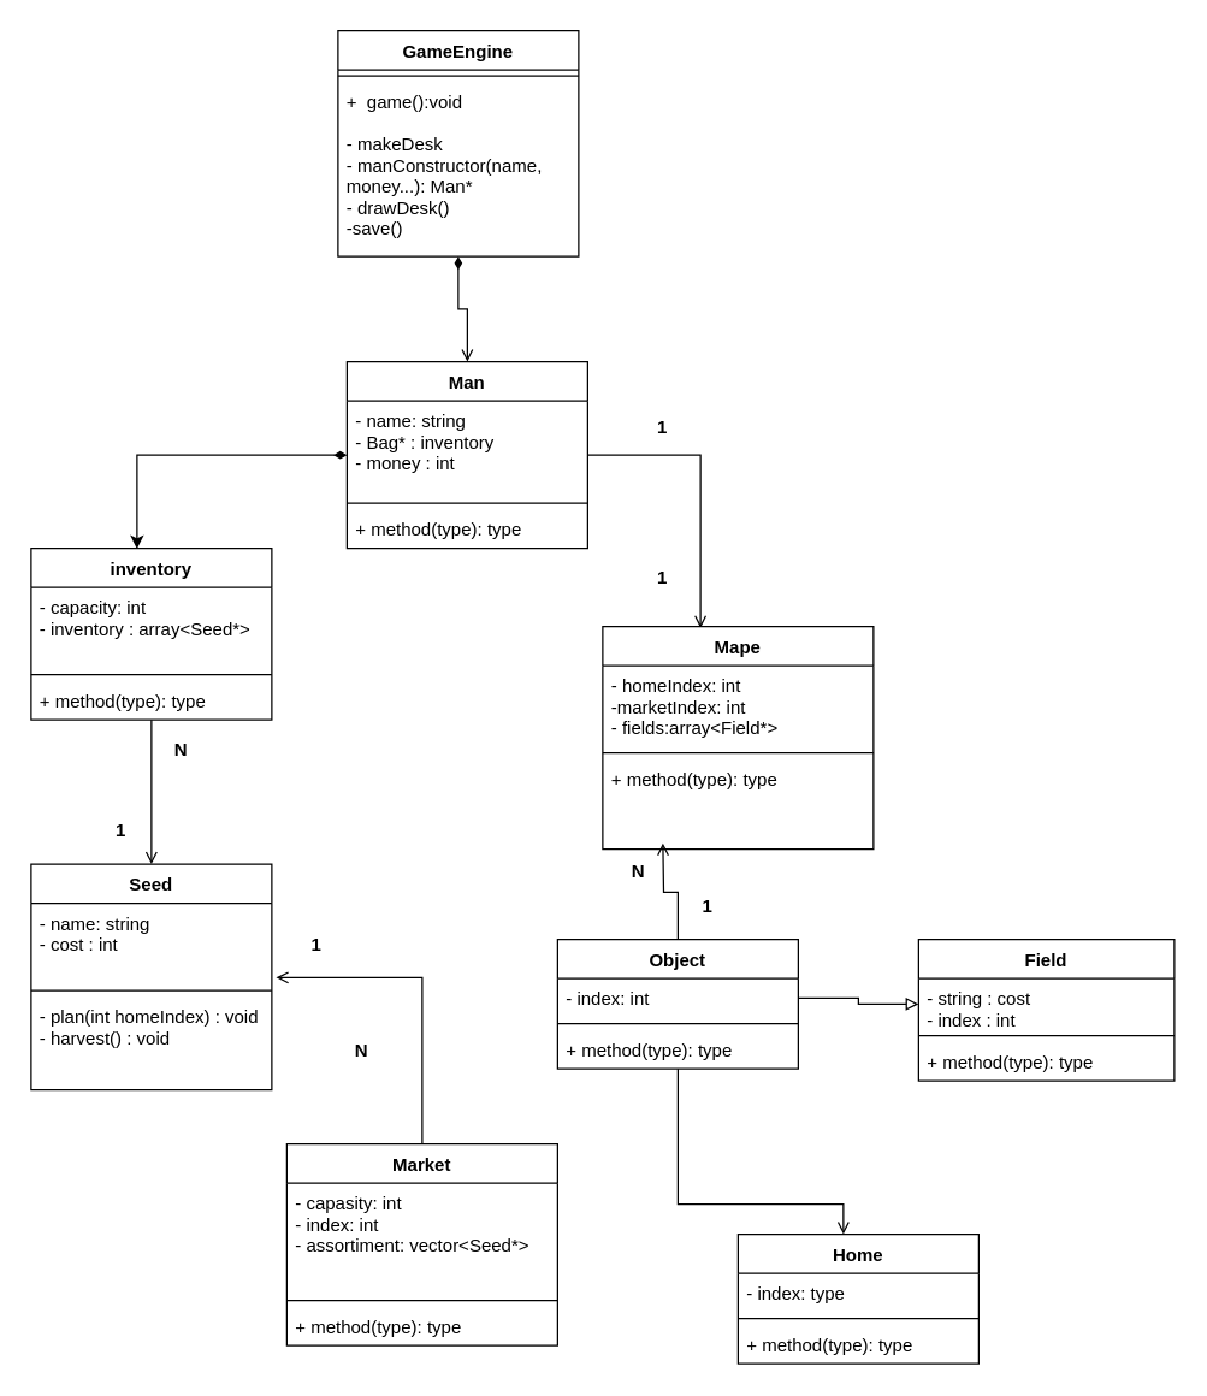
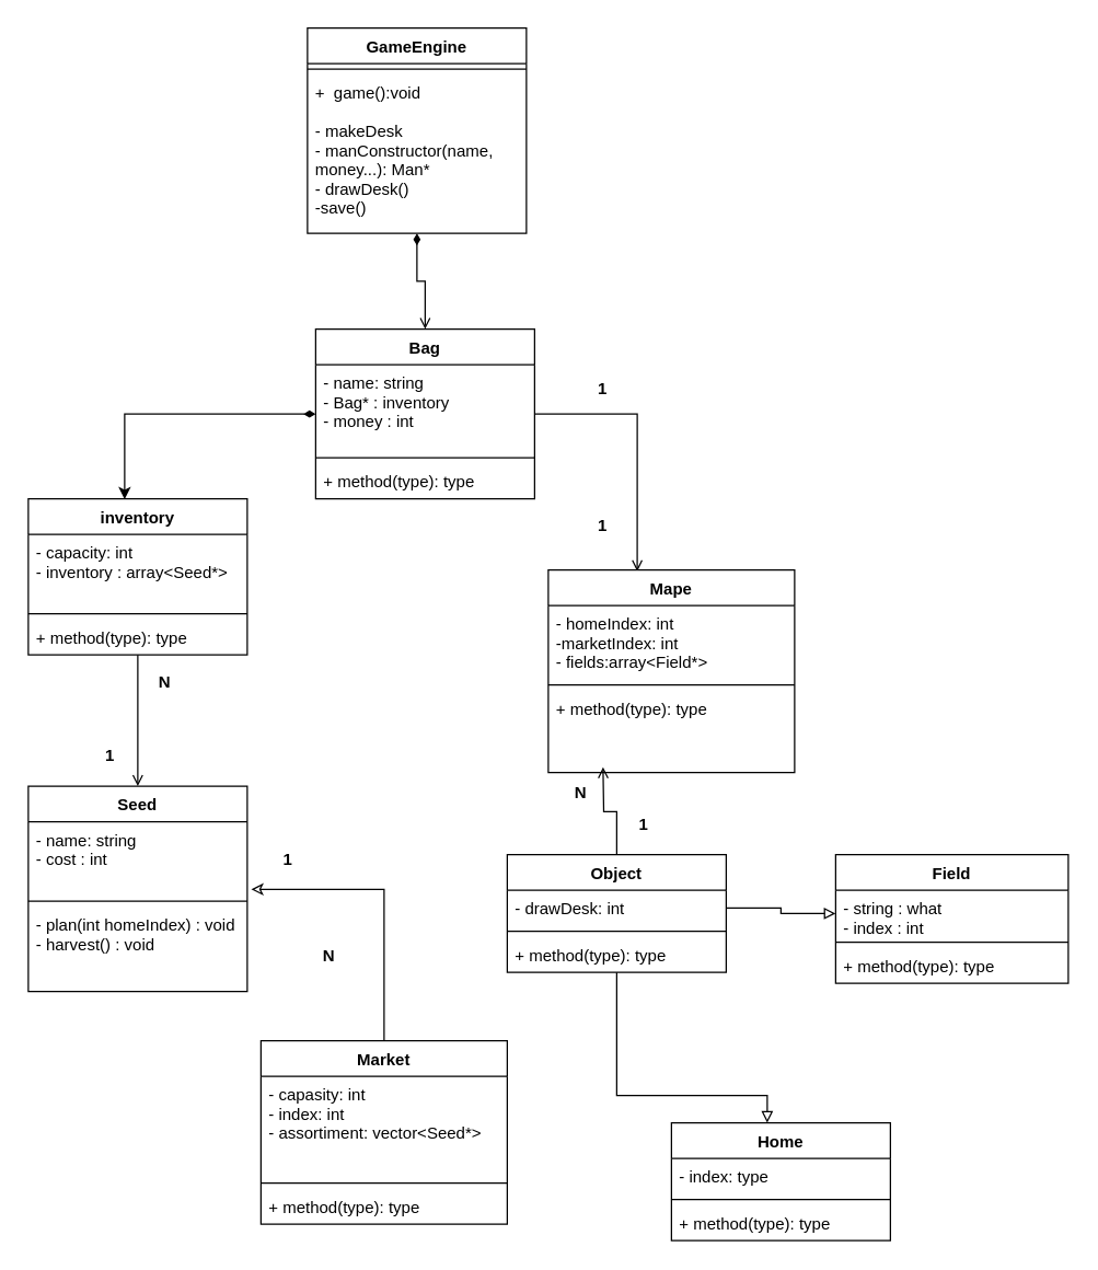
- <mxCell id="4" value="Man" style="swimlane;fontStyle=1;align=center;verticalAlign=top;childLayout=stackLayout;horizontal=1;startSize=26;horizontalStack=0;resizeParent=1;resizeParentMax=0;resizeLast=0;collapsible=1;marginBottom=0;" parent="1" vertex="1"><mxGeometry x="230" y="240" width="160" height="124" as="geometry" /></mxCell>
+ <mxCell id="4" value="Bag" style="swimlane;fontStyle=1;align=center;verticalAlign=top;childLayout=stackLayout;horizontal=1;startSize=26;horizontalStack=0;resizeParent=1;resizeParentMax=0;resizeLast=0;collapsible=1;marginBottom=0;" parent="1" vertex="1"><mxGeometry x="230" y="240" width="160" height="124" as="geometry" /></mxCell>
- <mxCell id="17" style="edgeStyle=orthogonalEdgeStyle;rounded=0;orthogonalLoop=1;jettySize=auto;html=1;entryX=1.018;entryY=0.914;entryDx=0;entryDy=0;entryPerimeter=0;startArrow=none;startFill=0;endArrow=open;endFill=0;" parent="1" source="18" target="23" edge="1"><mxGeometry relative="1" as="geometry" /></mxCell>
+ <mxCell id="17" style="edgeStyle=orthogonalEdgeStyle;rounded=0;orthogonalLoop=1;jettySize=auto;html=1;entryX=1.018;entryY=0.914;entryDx=0;entryDy=0;entryPerimeter=0;startArrow=none;startFill=0;endArrow=classic;endFill=0;" parent="1" source="18" target="23" edge="1"><mxGeometry relative="1" as="geometry" /></mxCell>
- <mxCell id="29" value="- index: int" style="text;strokeColor=none;fillColor=none;align=left;verticalAlign=top;spacingLeft=4;spacingRight=4;overflow=hidden;rotatable=0;points=[[0,0.5],[1,0.5]];portConstraint=eastwest;" parent="28" vertex="1"><mxGeometry y="26" width="160" height="26" as="geometry" /></mxCell>
+ <mxCell id="29" value="- drawDesk: int" style="text;strokeColor=none;fillColor=none;align=left;verticalAlign=top;spacingLeft=4;spacingRight=4;overflow=hidden;rotatable=0;points=[[0,0.5],[1,0.5]];portConstraint=eastwest;" parent="28" vertex="1"><mxGeometry y="26" width="160" height="26" as="geometry" /></mxCell>
- <mxCell id="49" value="- string : cost&#10;- index : int&#10; " style="text;strokeColor=none;fillColor=none;align=left;verticalAlign=top;spacingLeft=4;spacingRight=4;overflow=hidden;rotatable=0;points=[[0,0.5],[1,0.5]];portConstraint=eastwest;" vertex="1" parent="48"><mxGeometry y="26" width="170" height="34" as="geometry" /></mxCell>
+ <mxCell id="49" value="- string : what&#10;- index : int&#10; " style="text;strokeColor=none;fillColor=none;align=left;verticalAlign=top;spacingLeft=4;spacingRight=4;overflow=hidden;rotatable=0;points=[[0,0.5],[1,0.5]];portConstraint=eastwest;" vertex="1" parent="48"><mxGeometry y="26" width="170" height="34" as="geometry" /></mxCell>
- <mxCell id="26" style="edgeStyle=orthogonalEdgeStyle;rounded=0;orthogonalLoop=1;jettySize=auto;html=1;startArrow=none;startFill=0;endArrow=open;endFill=0;" parent="1" source="28" target="13" edge="1"><mxGeometry relative="1" as="geometry"><Array as="points"><mxPoint x="560" y="800" /></Array></mxGeometry></mxCell>
+ <mxCell id="26" style="edgeStyle=orthogonalEdgeStyle;rounded=0;orthogonalLoop=1;jettySize=auto;html=1;startArrow=none;startFill=0;endArrow=block;endFill=0;" parent="1" source="28" target="13" edge="1"><mxGeometry relative="1" as="geometry"><Array as="points"><mxPoint x="560" y="800" /></Array></mxGeometry></mxCell>
